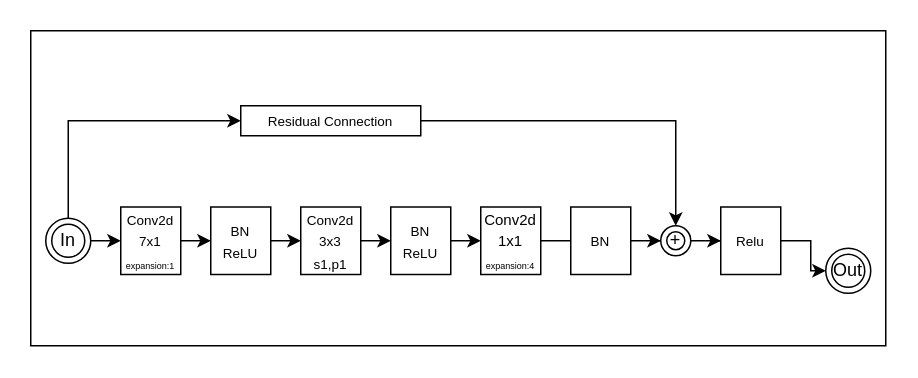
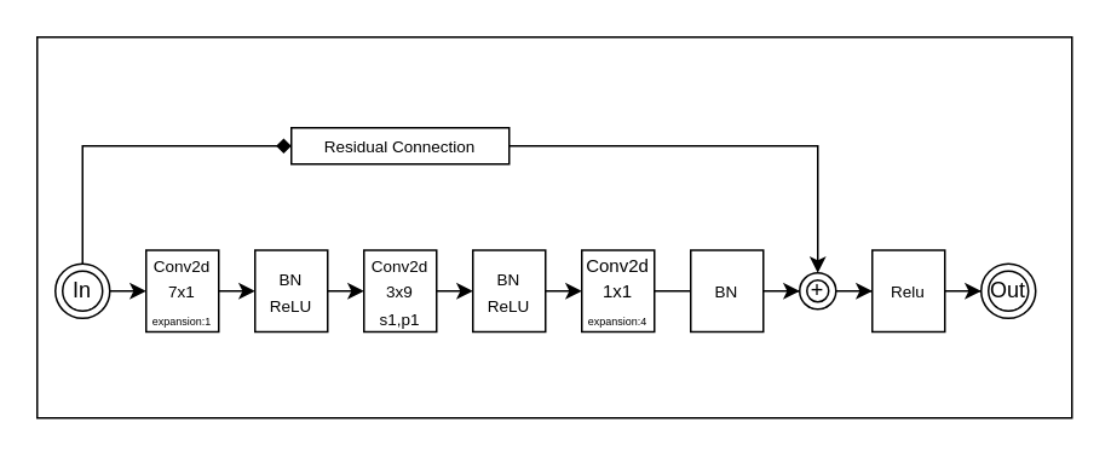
- <mxCell id="4" style="edgeStyle=orthogonalEdgeStyle;rounded=0;orthogonalLoop=1;jettySize=auto;html=1;entryX=0;entryY=0.5;entryDx=0;entryDy=0;exitX=0.5;exitY=0;exitDx=0;exitDy=0;" edge="1" parent="1" source="5" target="19"><mxGeometry relative="1" as="geometry"><mxPoint x="50" y="80" as="targetPoint" /><Array as="points"><mxPoint x="45" y="80" /></Array></mxGeometry></mxCell>
+ <mxCell id="4" style="edgeStyle=orthogonalEdgeStyle;rounded=0;orthogonalLoop=1;jettySize=auto;html=1;entryX=0;entryY=0.5;entryDx=0;entryDy=0;exitX=0.5;exitY=0;exitDx=0;exitDy=0;endArrow=diamond;" edge="1" parent="1" source="5" target="19"><mxGeometry relative="1" as="geometry"><mxPoint x="50" y="80" as="targetPoint" /><Array as="points"><mxPoint x="45" y="80" /></Array></mxGeometry></mxCell>
- <mxCell id="11" value="&lt;font style=&quot;font-size: 9px&quot;&gt;Conv2d&lt;br&gt;3x3&lt;br&gt;s1,p1&lt;br&gt;&lt;/font&gt;" style="shape=ext;double=0;rounded=0;whiteSpace=wrap;html=1;" vertex="1" parent="1"><mxGeometry x="200" y="137.5" width="40" height="45" as="geometry" /></mxCell>
+ <mxCell id="11" value="&lt;font style=&quot;font-size: 9px&quot;&gt;Conv2d&lt;br&gt;3x9&lt;br&gt;s1,p1&lt;br&gt;&lt;/font&gt;" style="shape=ext;double=0;rounded=0;whiteSpace=wrap;html=1;" vertex="1" parent="1"><mxGeometry x="200" y="137.5" width="40" height="45" as="geometry" /></mxCell>
- <mxCell id="24" value="Out" style="ellipse;shape=doubleEllipse;whiteSpace=wrap;html=1;aspect=fixed;" vertex="1" parent="1"><mxGeometry x="550" y="165" width="30" height="30" as="geometry" /></mxCell>
+ <mxCell id="24" value="Out" style="ellipse;shape=doubleEllipse;whiteSpace=wrap;html=1;aspect=fixed;" vertex="1" parent="1"><mxGeometry x="540" y="145" width="30" height="30" as="geometry" /></mxCell>
